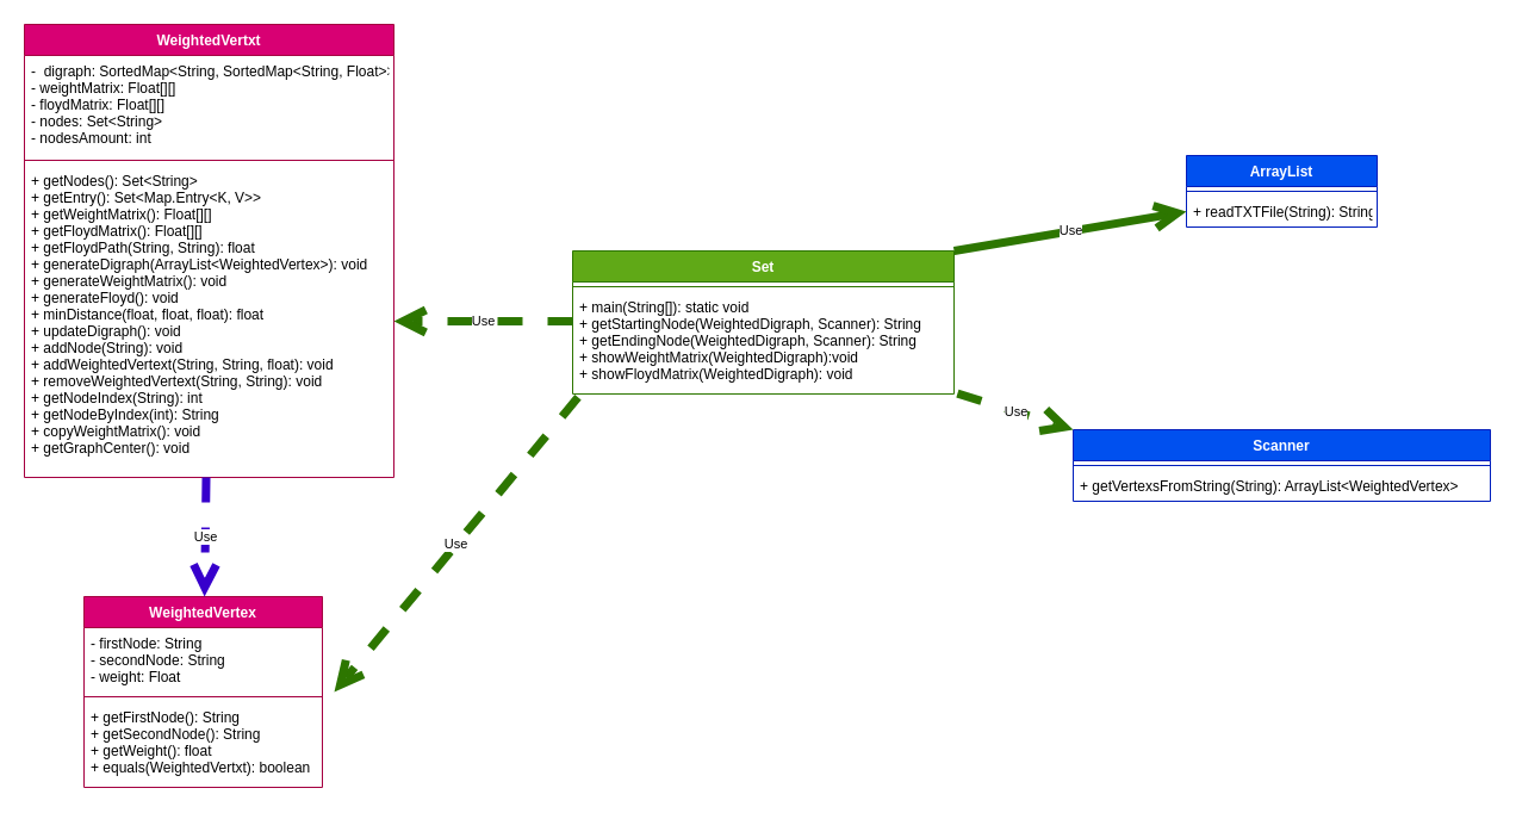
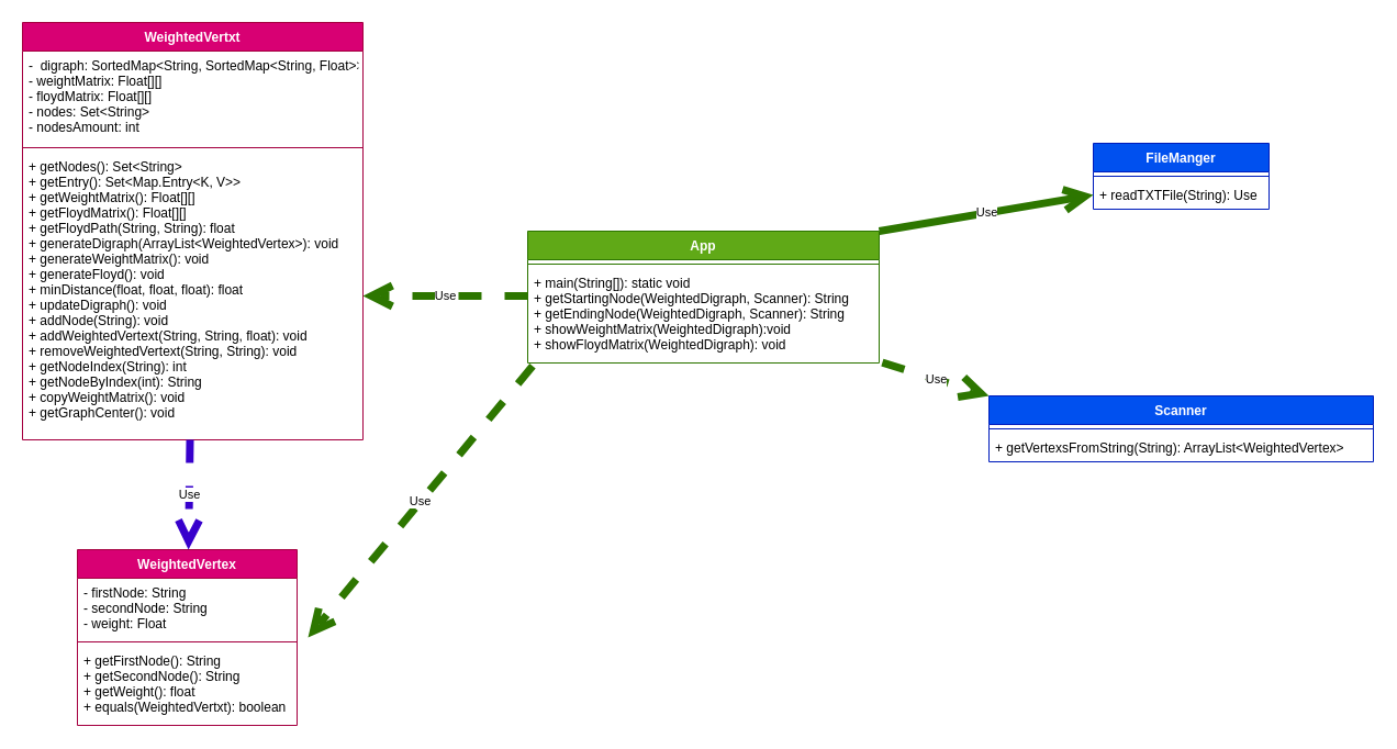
- <mxCell id="12" value="ArrayList" style="swimlane;fontStyle=1;align=center;verticalAlign=top;childLayout=stackLayout;horizontal=1;startSize=26;horizontalStack=0;resizeParent=1;resizeParentMax=0;resizeLast=0;collapsible=1;marginBottom=0;fillColor=#0050ef;fontColor=#ffffff;strokeColor=#001DBC;" vertex="1" parent="1"><mxGeometry x="995" y="130" width="160" height="60" as="geometry" /></mxCell>
+ <mxCell id="12" value="FileManger" style="swimlane;fontStyle=1;align=center;verticalAlign=top;childLayout=stackLayout;horizontal=1;startSize=26;horizontalStack=0;resizeParent=1;resizeParentMax=0;resizeLast=0;collapsible=1;marginBottom=0;fillColor=#0050ef;fontColor=#ffffff;strokeColor=#001DBC;" vertex="1" parent="1"><mxGeometry x="995" y="130" width="160" height="60" as="geometry" /></mxCell>
- <mxCell id="14" value="+ readTXTFile(String): String" style="text;strokeColor=none;fillColor=none;align=left;verticalAlign=top;spacingLeft=4;spacingRight=4;overflow=hidden;rotatable=0;points=[[0,0.5],[1,0.5]];portConstraint=eastwest;" vertex="1" parent="12"><mxGeometry y="34" width="160" height="26" as="geometry" /></mxCell>
+ <mxCell id="14" value="+ readTXTFile(String): Use" style="text;strokeColor=none;fillColor=none;align=left;verticalAlign=top;spacingLeft=4;spacingRight=4;overflow=hidden;rotatable=0;points=[[0,0.5],[1,0.5]];portConstraint=eastwest;" vertex="1" parent="12"><mxGeometry y="34" width="160" height="26" as="geometry" /></mxCell>
- <mxCell id="2" value="Set" style="swimlane;fontStyle=1;align=center;verticalAlign=top;childLayout=stackLayout;horizontal=1;startSize=26;horizontalStack=0;resizeParent=1;resizeParentMax=0;resizeLast=0;collapsible=1;marginBottom=0;fillColor=#60a917;fontColor=#ffffff;strokeColor=#2D7600;" vertex="1" parent="1"><mxGeometry x="480" y="210" width="320" height="120" as="geometry" /></mxCell>
+ <mxCell id="2" value="App" style="swimlane;fontStyle=1;align=center;verticalAlign=top;childLayout=stackLayout;horizontal=1;startSize=26;horizontalStack=0;resizeParent=1;resizeParentMax=0;resizeLast=0;collapsible=1;marginBottom=0;fillColor=#60a917;fontColor=#ffffff;strokeColor=#2D7600;" vertex="1" parent="1"><mxGeometry x="480" y="210" width="320" height="120" as="geometry" /></mxCell>
